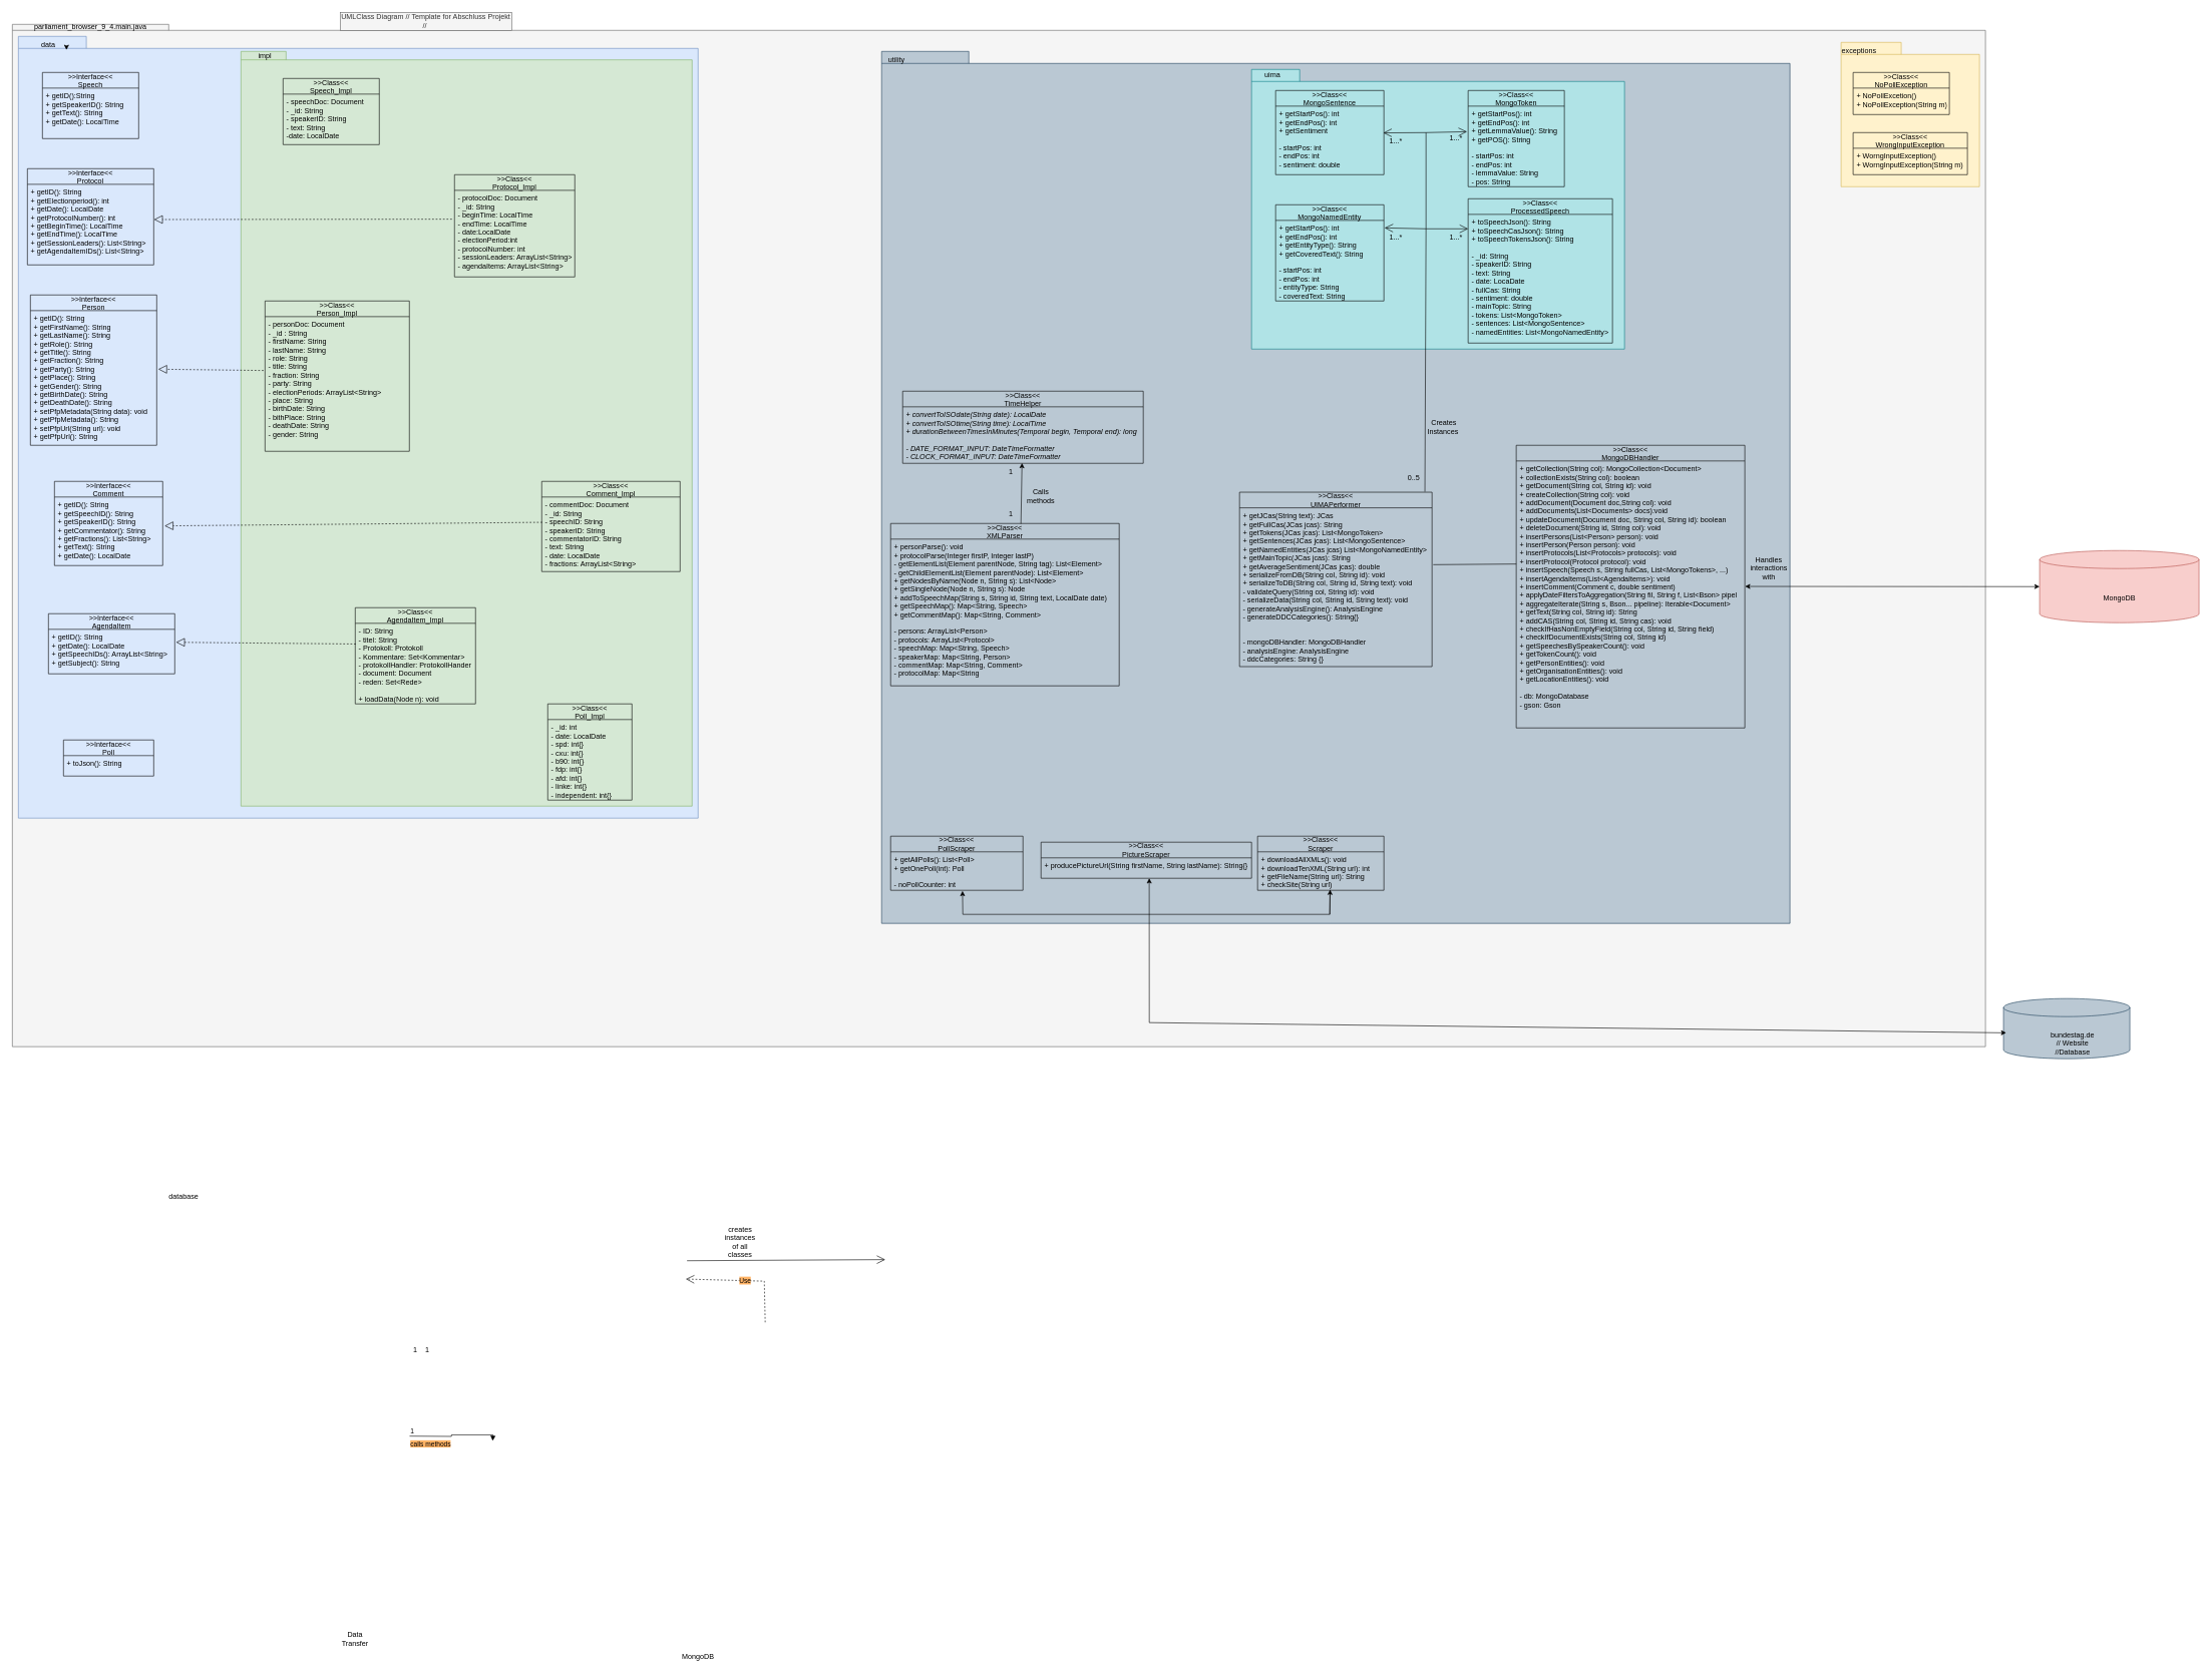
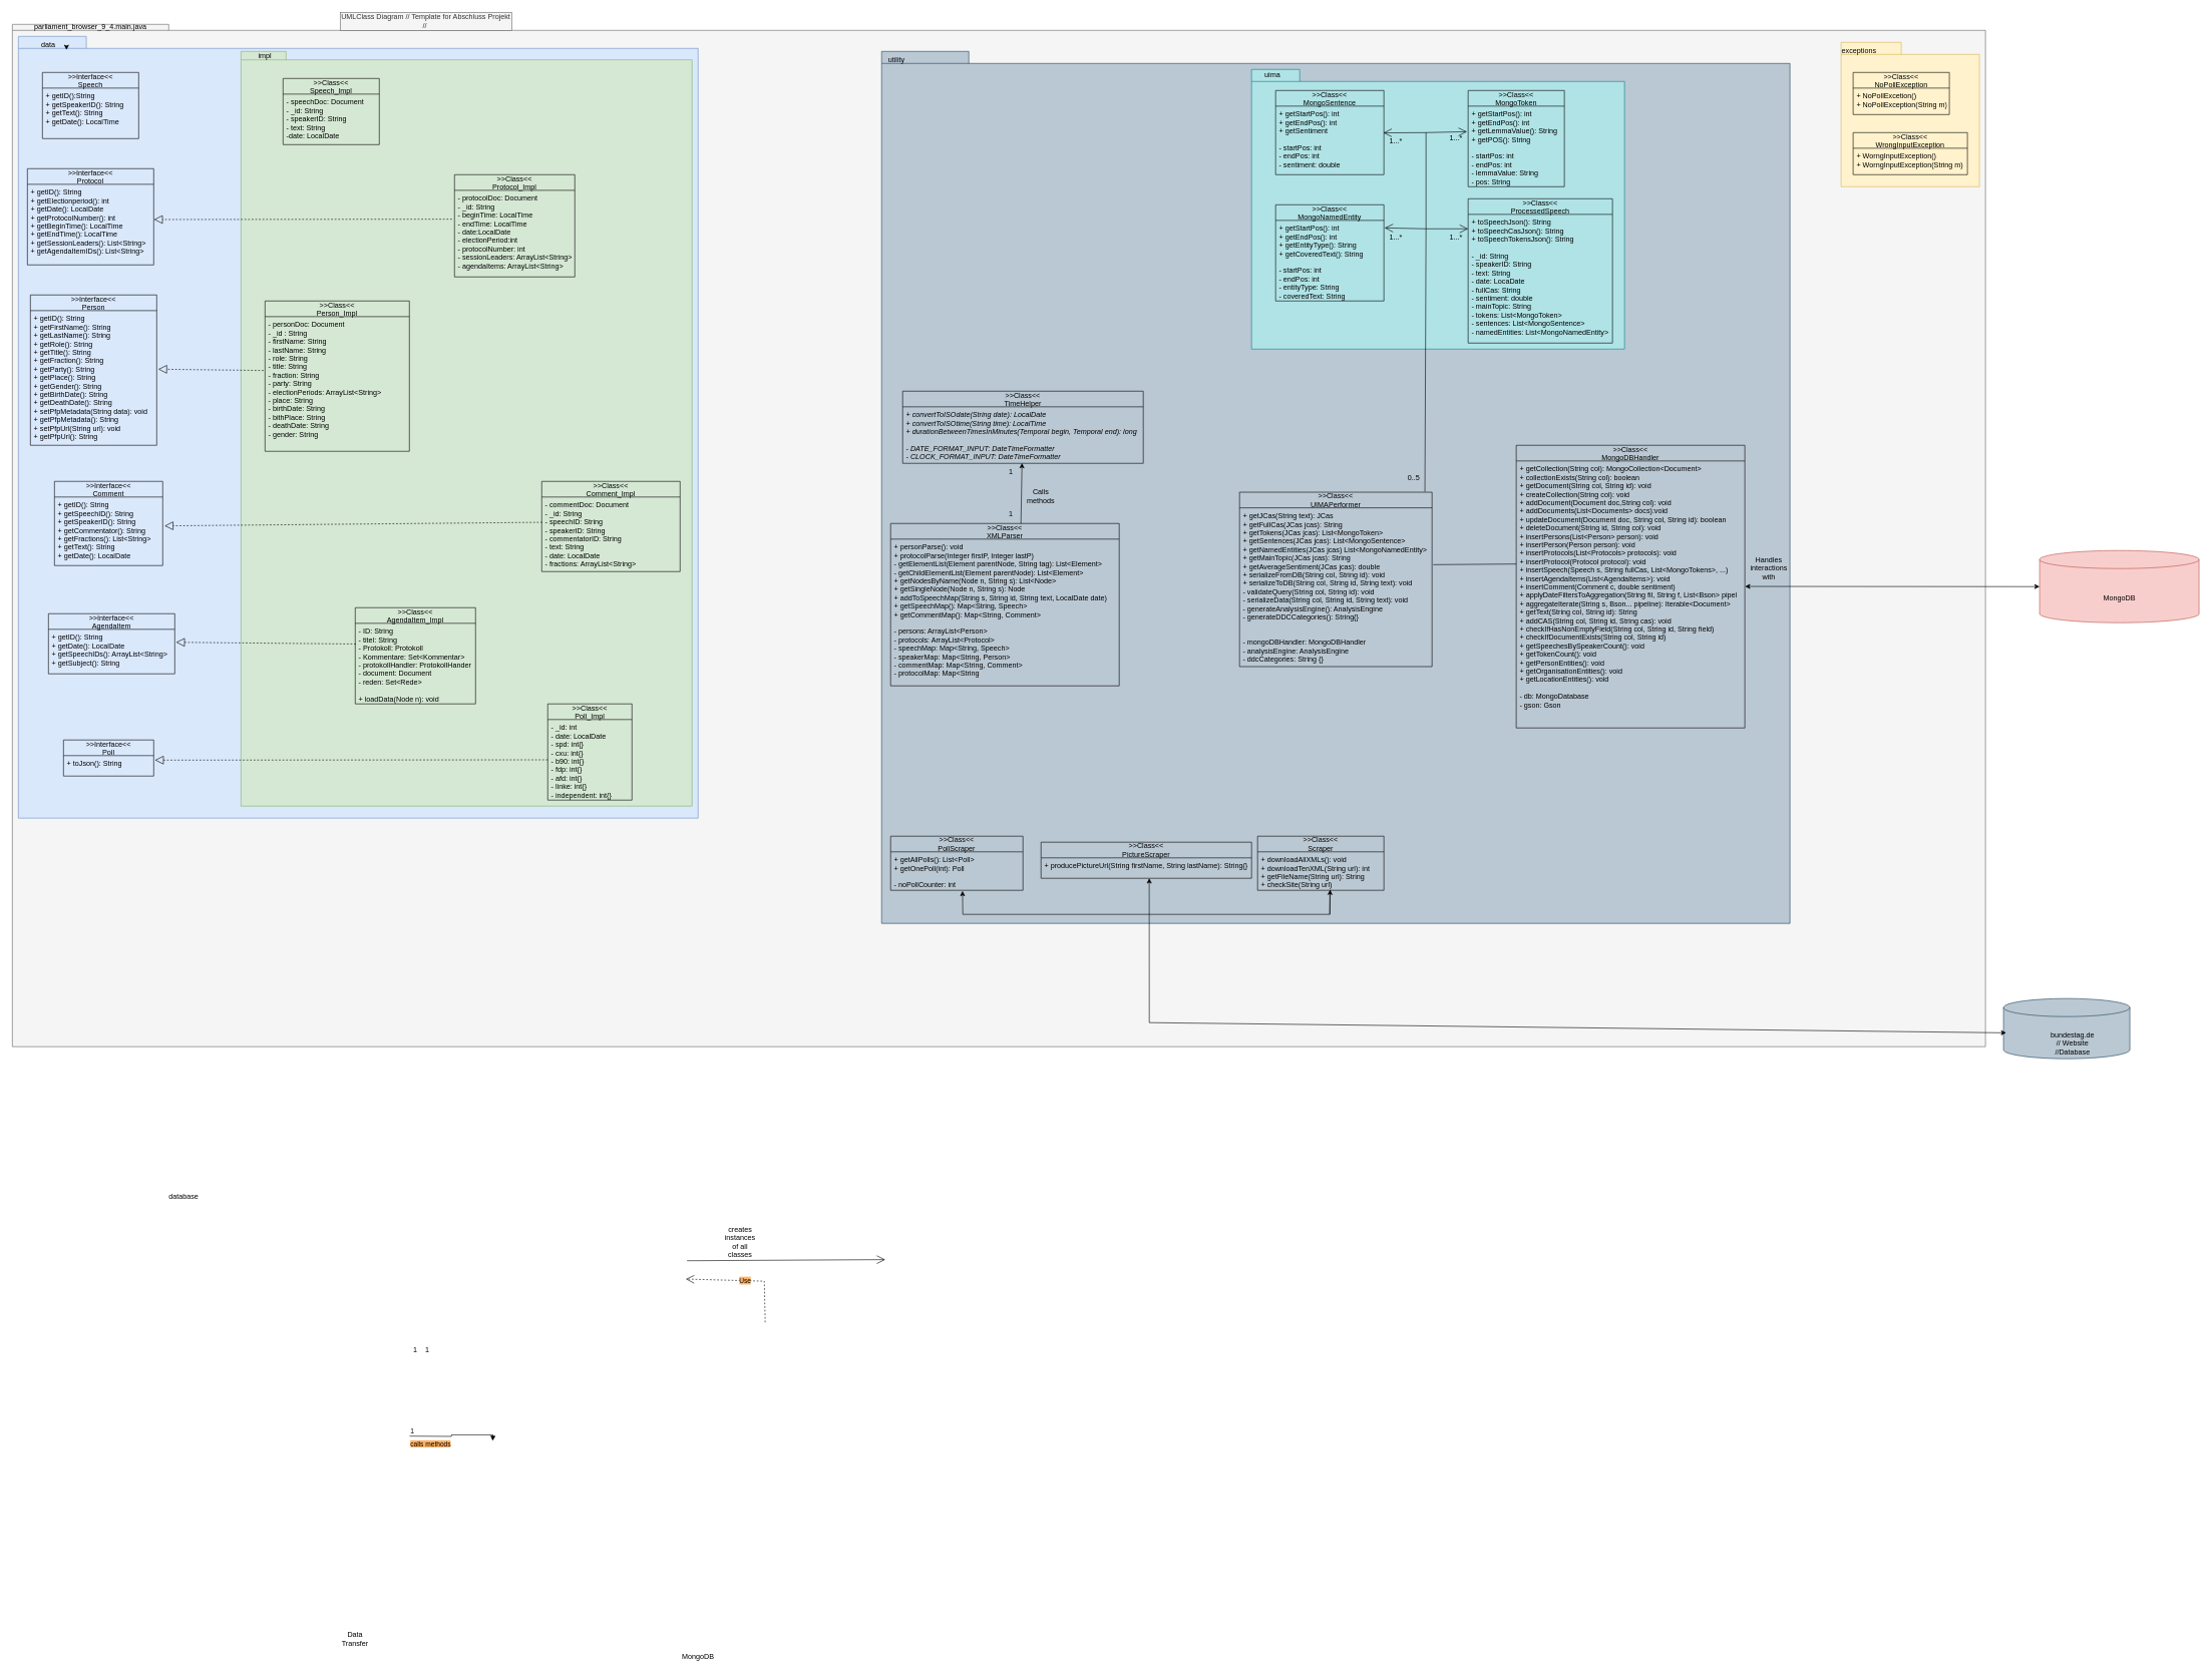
- <mxCell id="108" value="Creates Instances&amp;nbsp;" style="text;html=1;strokeColor=none;fillColor=none;align=center;verticalAlign=middle;whiteSpace=wrap;rounded=0;" vertex="1" parent="1"><mxGeometry x="2370" y="695" width="60" height="30" as="geometry" /></mxCell>
+ <mxCell id="87" value="" style="endArrow=block;dashed=1;endFill=0;endSize=12;html=1;rounded=0;exitX=0;exitY=0.5;exitDx=0;exitDy=0;entryX=1.013;entryY=0.221;entryDx=0;entryDy=0;entryPerimeter=0;" edge="1" parent="1" source="86" target="84"><mxGeometry width="160" relative="1" as="geometry"><mxPoint x="790" y="1080" as="sourcePoint" /><mxPoint x="950" y="1080" as="targetPoint" /></mxGeometry></mxCell>
